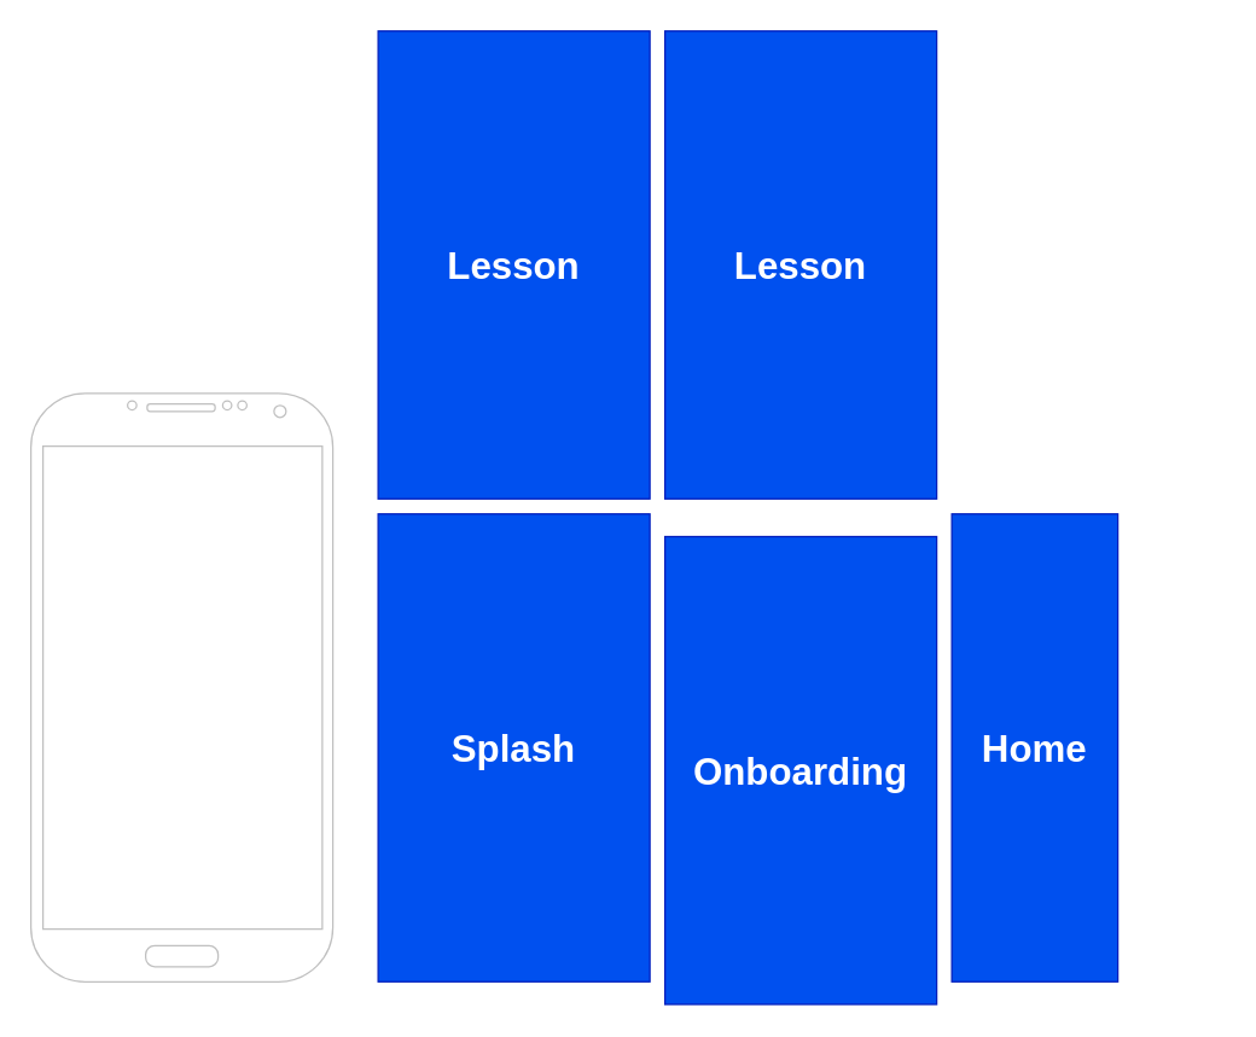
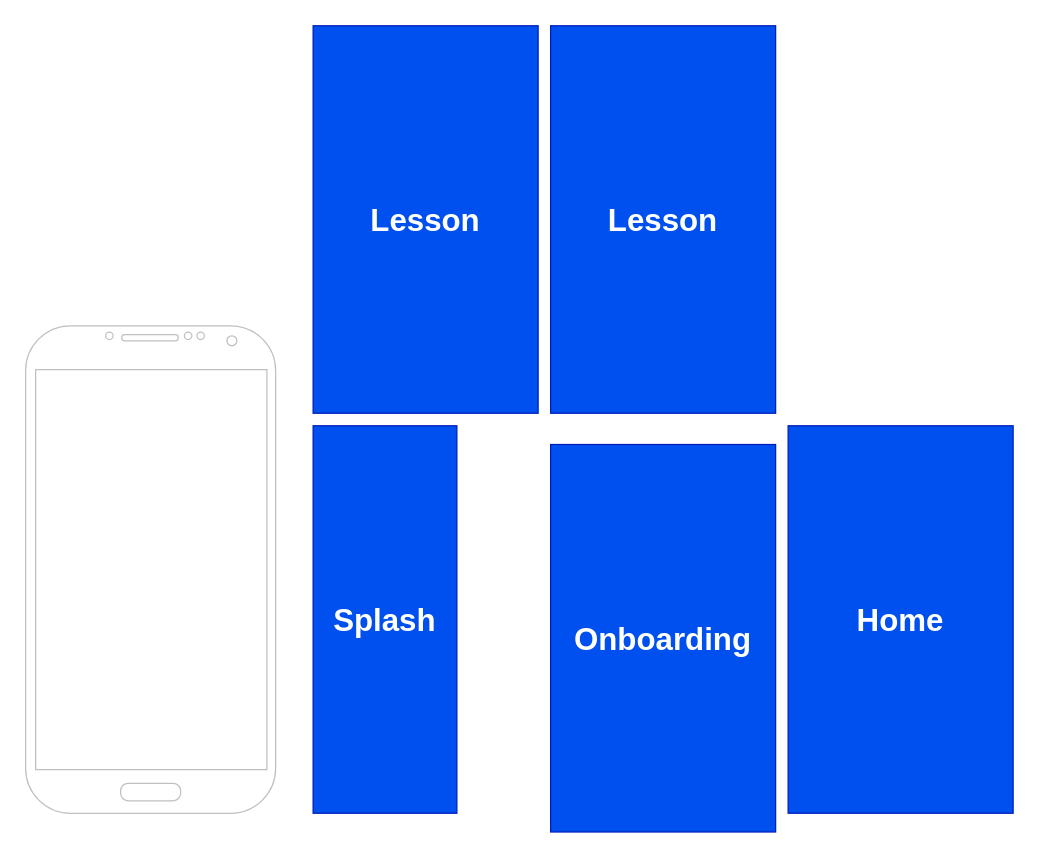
- <mxCell id="3" value="&lt;font style=&quot;font-size: 25px;&quot;&gt;&lt;b&gt;Splash&lt;/b&gt;&lt;/font&gt;" style="whiteSpace=wrap;html=1;fillColor=#0050ef;fontColor=#ffffff;strokeColor=#001DBC;" vertex="1" parent="1"><mxGeometry x="250" y="340" width="180" height="310" as="geometry" /></mxCell>
+ <mxCell id="3" value="&lt;font style=&quot;font-size: 25px;&quot;&gt;&lt;b&gt;Splash&lt;/b&gt;&lt;/font&gt;" style="whiteSpace=wrap;html=1;fillColor=#0050ef;fontColor=#ffffff;strokeColor=#001DBC;" vertex="1" parent="1"><mxGeometry x="250" y="340" width="115" height="310" as="geometry" /></mxCell>
- <mxCell id="5" value="&lt;font style=&quot;font-size: 25px;&quot;&gt;&lt;b&gt;Home&lt;/b&gt;&lt;/font&gt;" style="whiteSpace=wrap;html=1;fillColor=#0050ef;fontColor=#ffffff;strokeColor=#001DBC;" vertex="1" parent="1"><mxGeometry x="630" y="340" width="110" height="310" as="geometry" /></mxCell>
+ <mxCell id="5" value="&lt;font style=&quot;font-size: 25px;&quot;&gt;&lt;b&gt;Home&lt;/b&gt;&lt;/font&gt;" style="whiteSpace=wrap;html=1;fillColor=#0050ef;fontColor=#ffffff;strokeColor=#001DBC;" vertex="1" parent="1"><mxGeometry x="630" y="340" width="180" height="310" as="geometry" /></mxCell>
